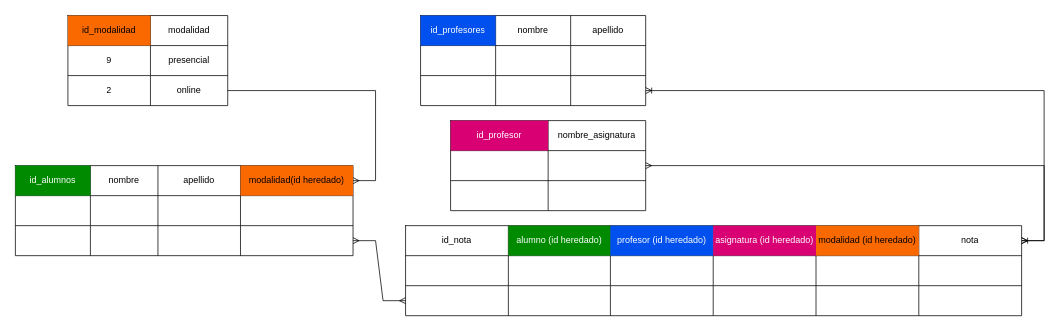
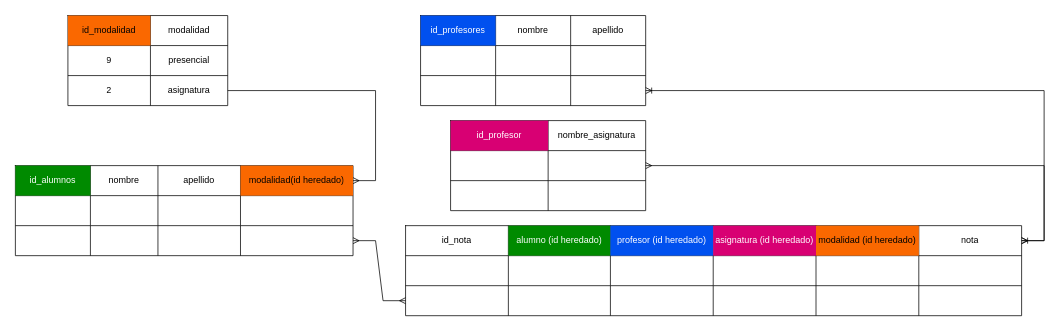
- <mxCell id="27" value="online" style="shape=partialRectangle;html=1;whiteSpace=wrap;connectable=0;fillColor=none;top=0;left=0;bottom=0;right=0;overflow=hidden;pointerEvents=1;" vertex="1" parent="25"><mxGeometry x="110" width="103" height="40" as="geometry"><mxRectangle width="103" height="40" as="alternateBounds" /></mxGeometry></mxCell>
+ <mxCell id="27" value="asignatura" style="shape=partialRectangle;html=1;whiteSpace=wrap;connectable=0;fillColor=none;top=0;left=0;bottom=0;right=0;overflow=hidden;pointerEvents=1;" vertex="1" parent="25"><mxGeometry x="110" width="103" height="40" as="geometry"><mxRectangle width="103" height="40" as="alternateBounds" /></mxGeometry></mxCell>
